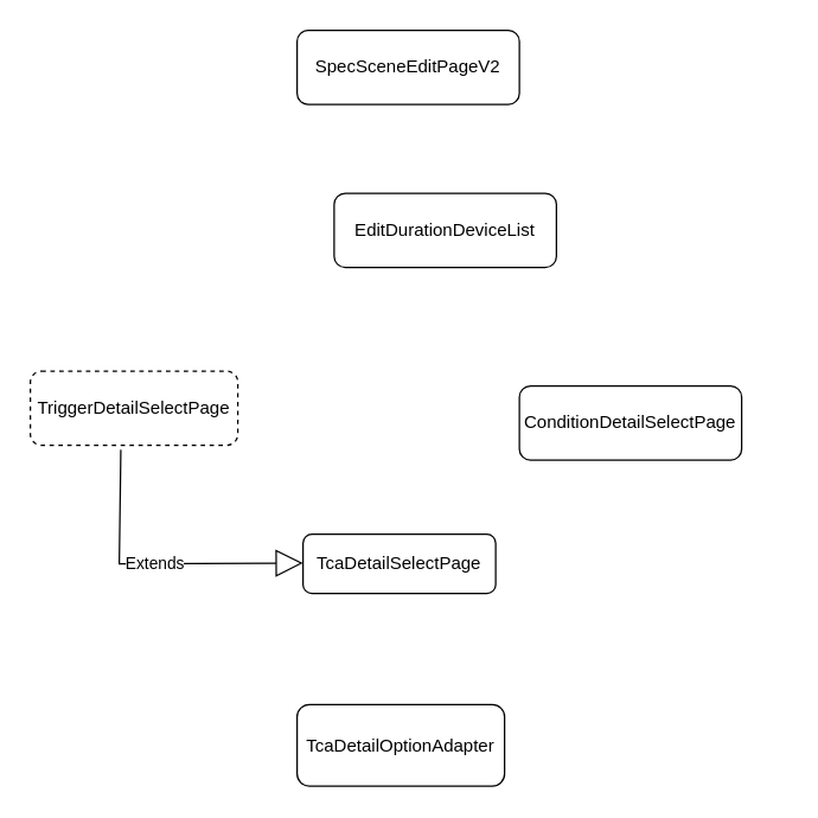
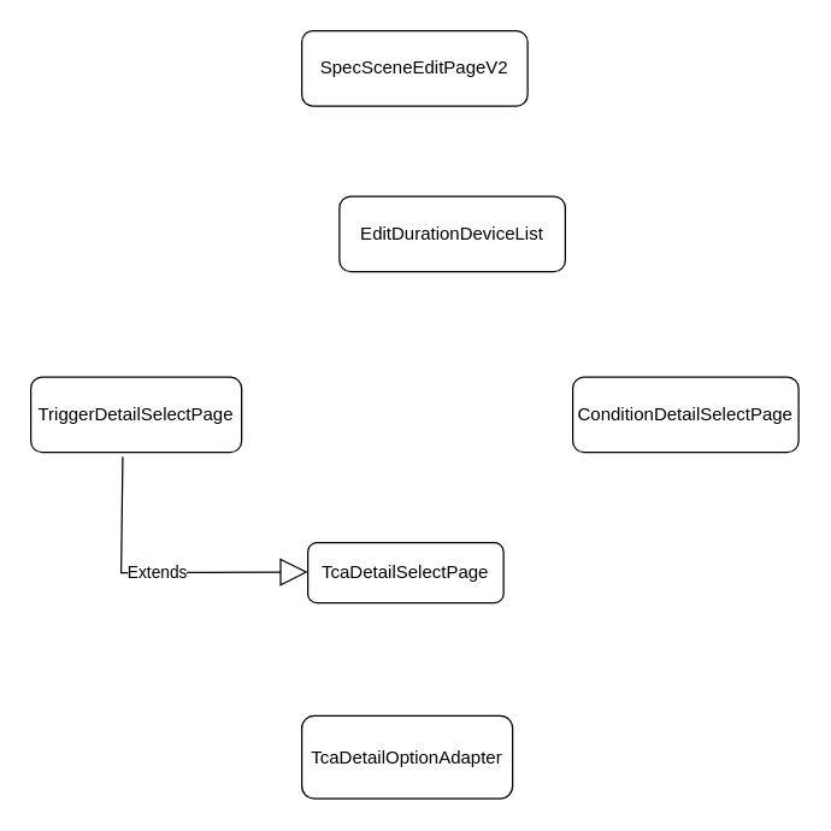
- <mxCell id="4" value="TriggerDetailSelectPage" style="rounded=1;whiteSpace=wrap;html=1;dashed=1;" vertex="1" parent="1"><mxGeometry x="20" y="250" width="140" height="50" as="geometry" /></mxCell>
+ <mxCell id="4" value="TriggerDetailSelectPage" style="rounded=1;whiteSpace=wrap;html=1;" vertex="1" parent="1"><mxGeometry x="20" y="250" width="140" height="50" as="geometry" /></mxCell>
- <mxCell id="5" value="ConditionDetailSelectPage" style="rounded=1;whiteSpace=wrap;html=1;" vertex="1" parent="1"><mxGeometry x="350" y="260" width="150" height="50" as="geometry" /></mxCell>
+ <mxCell id="5" value="ConditionDetailSelectPage" style="rounded=1;whiteSpace=wrap;html=1;" vertex="1" parent="1"><mxGeometry x="380" y="250" width="150" height="50" as="geometry" /></mxCell>
